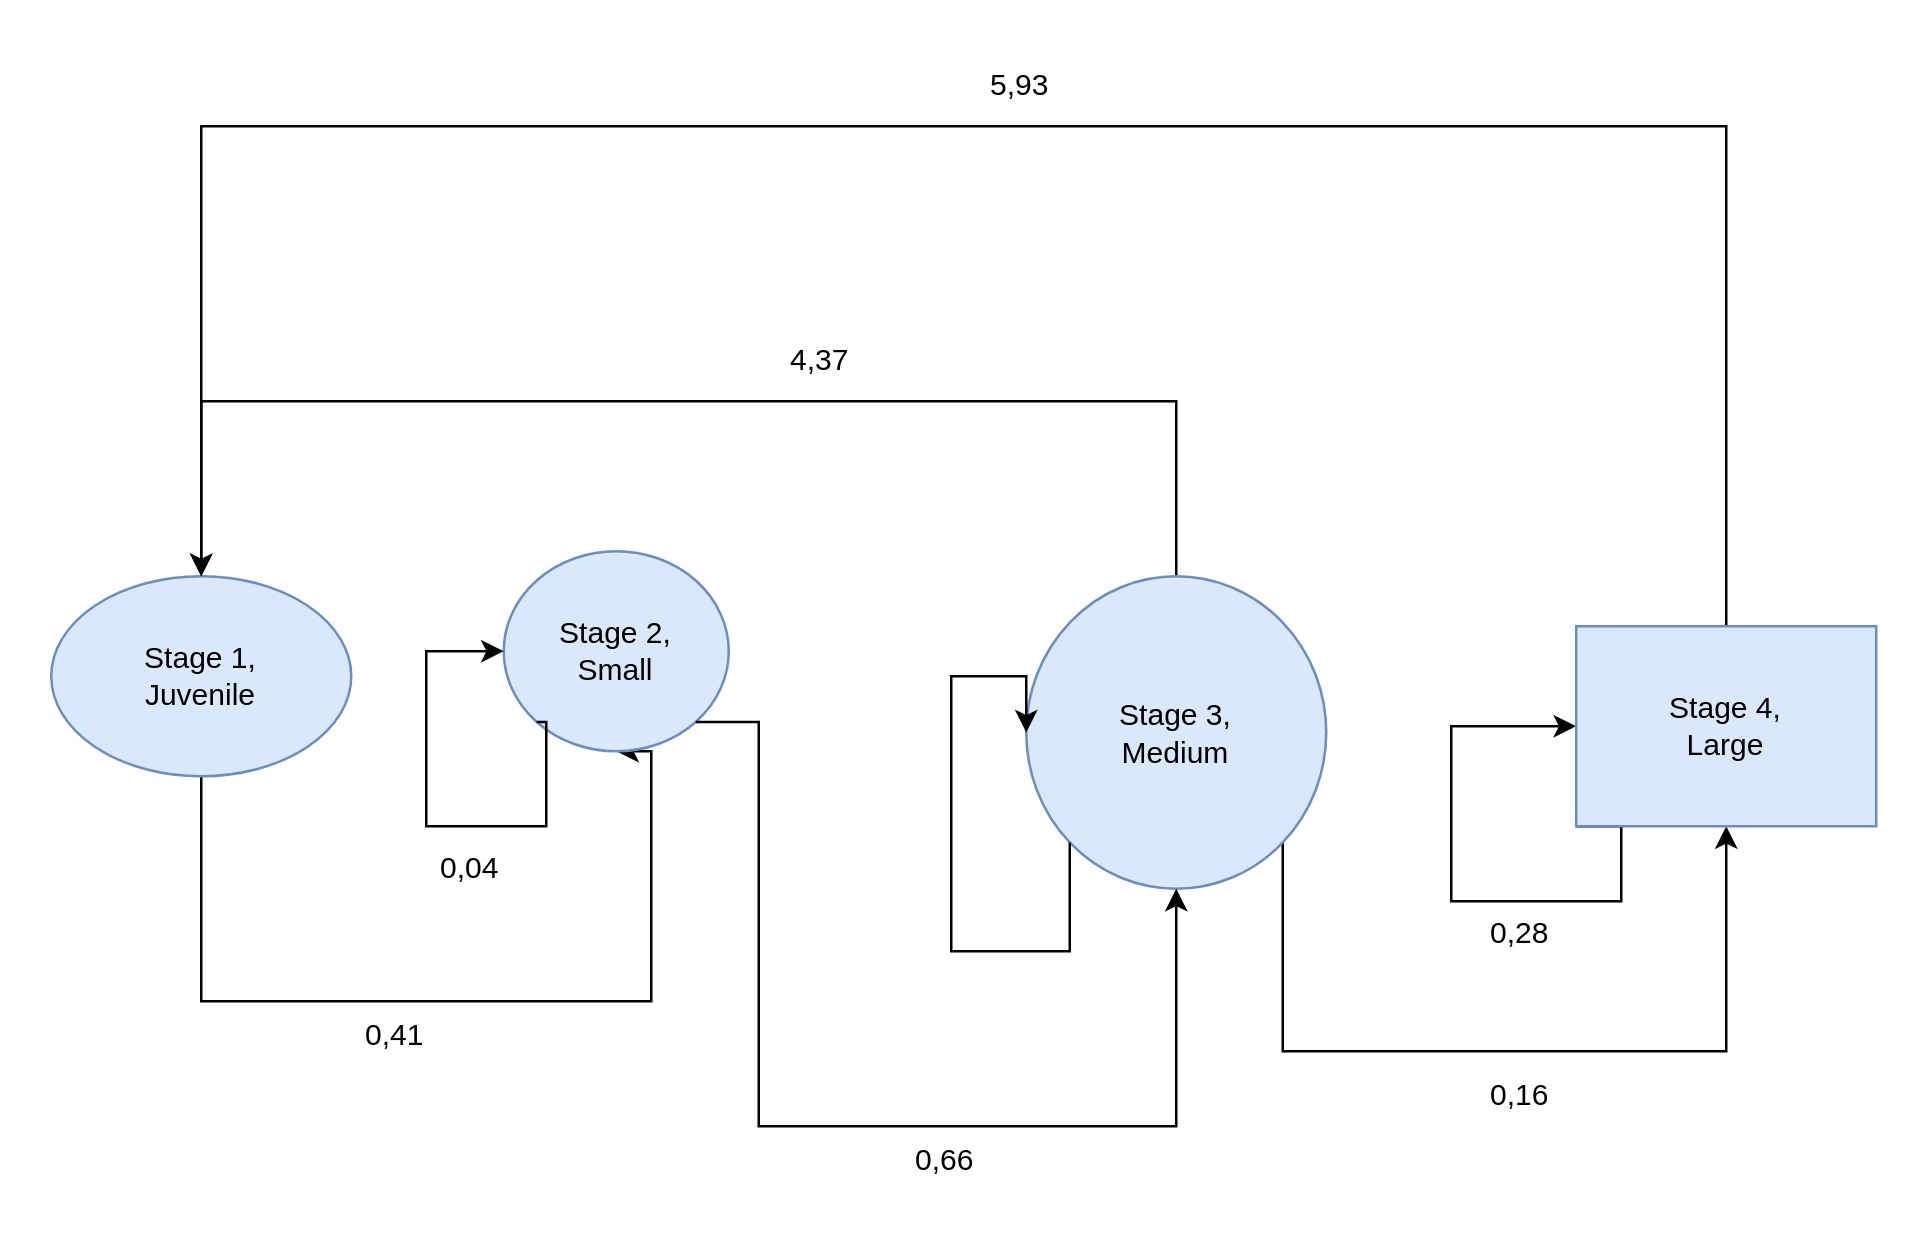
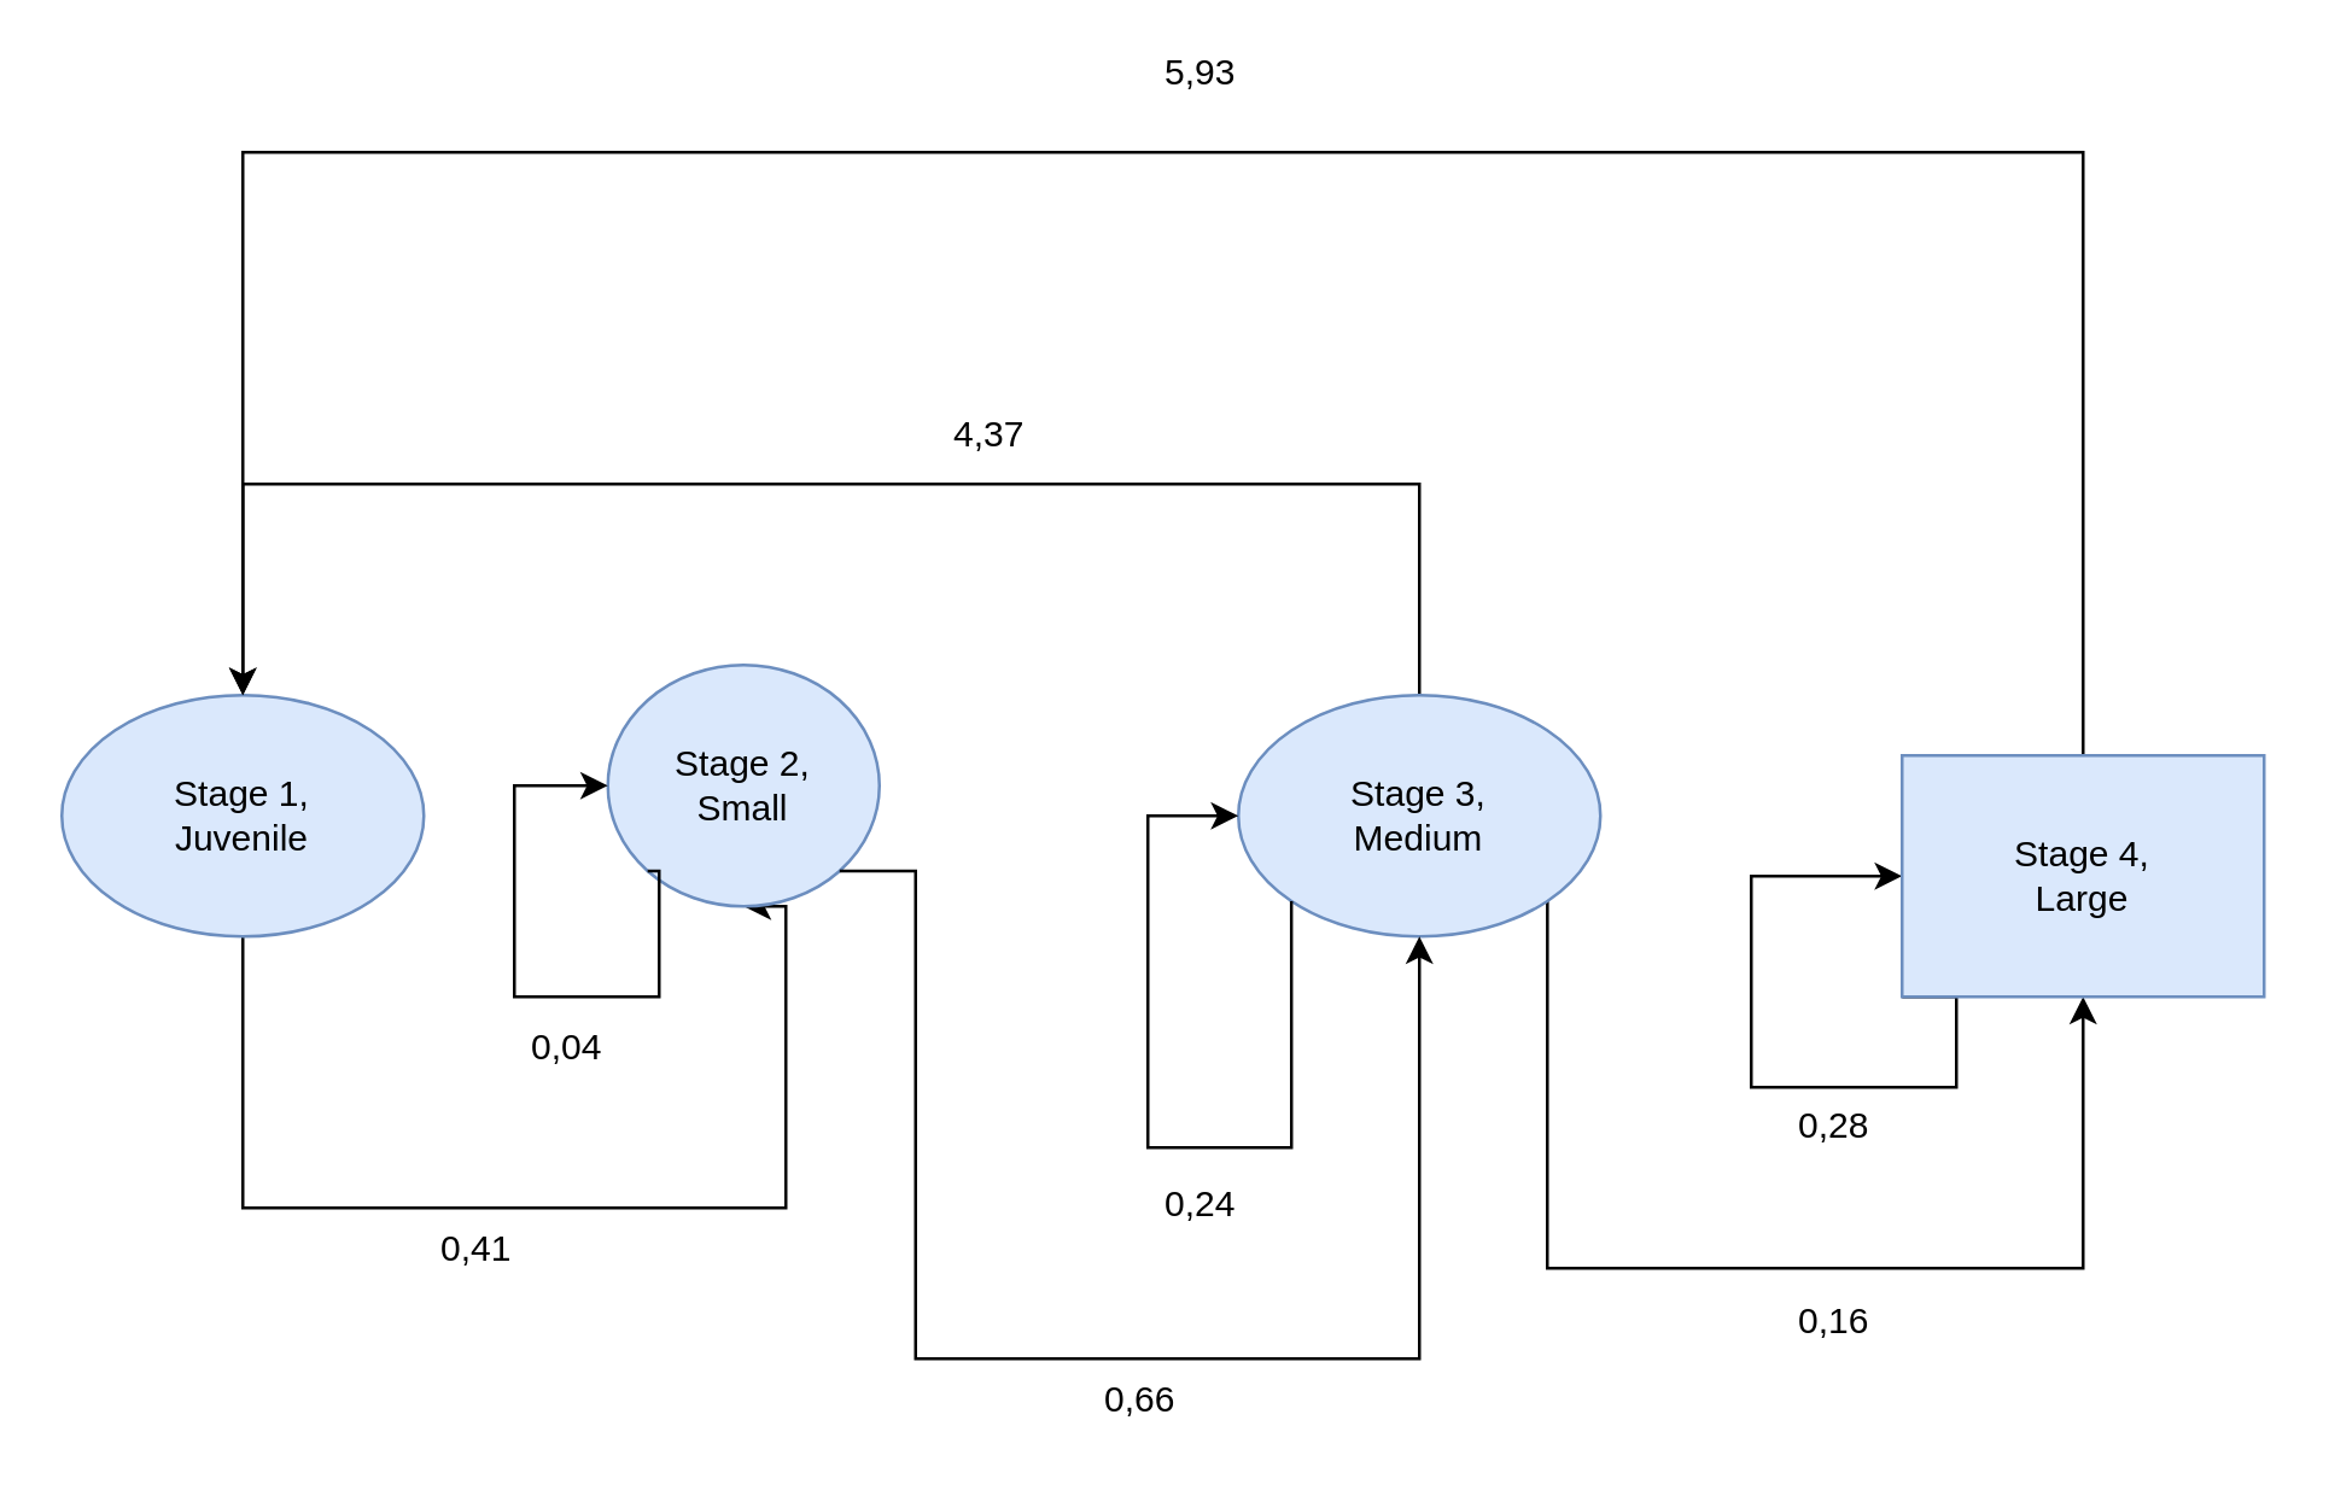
- <mxCell id="21" value="5,93" style="text;strokeColor=none;fillColor=none;align=left;verticalAlign=top;spacingLeft=4;spacingRight=4;overflow=hidden;rotatable=0;points=[[0,0.5],[1,0.5]];portConstraint=eastwest;" parent="1" vertex="1"><mxGeometry x="390" y="20" width="60" height="26" as="geometry" /></mxCell>
+ <mxCell id="21" value="5,93" style="text;strokeColor=none;fillColor=none;align=left;verticalAlign=top;spacingLeft=4;spacingRight=4;overflow=hidden;rotatable=0;points=[[0,0.5],[1,0.5]];portConstraint=eastwest;" parent="1" vertex="1"><mxGeometry x="380" y="10" width="60" height="26" as="geometry" /></mxCell>
- <mxCell id="6" value="Stage 3,&lt;br&gt;Medium" style="ellipse;whiteSpace=wrap;html=1;fillColor=#dae8fc;strokeColor=#6c8ebf;" parent="1" vertex="1"><mxGeometry x="410" y="230" width="120" height="125" as="geometry" /></mxCell>
+ <mxCell id="6" value="Stage 3,&lt;br&gt;Medium" style="ellipse;whiteSpace=wrap;html=1;fillColor=#dae8fc;strokeColor=#6c8ebf;" parent="1" vertex="1"><mxGeometry x="410" y="230" width="120" height="80" as="geometry" /></mxCell>
+ <mxCell id="17" value="0,24" style="text;strokeColor=none;fillColor=none;align=left;verticalAlign=top;spacingLeft=4;spacingRight=4;overflow=hidden;rotatable=0;points=[[0,0.5],[1,0.5]];portConstraint=eastwest;" parent="1" vertex="1"><mxGeometry x="380" y="385" width="60" height="26" as="geometry" /></mxCell>
